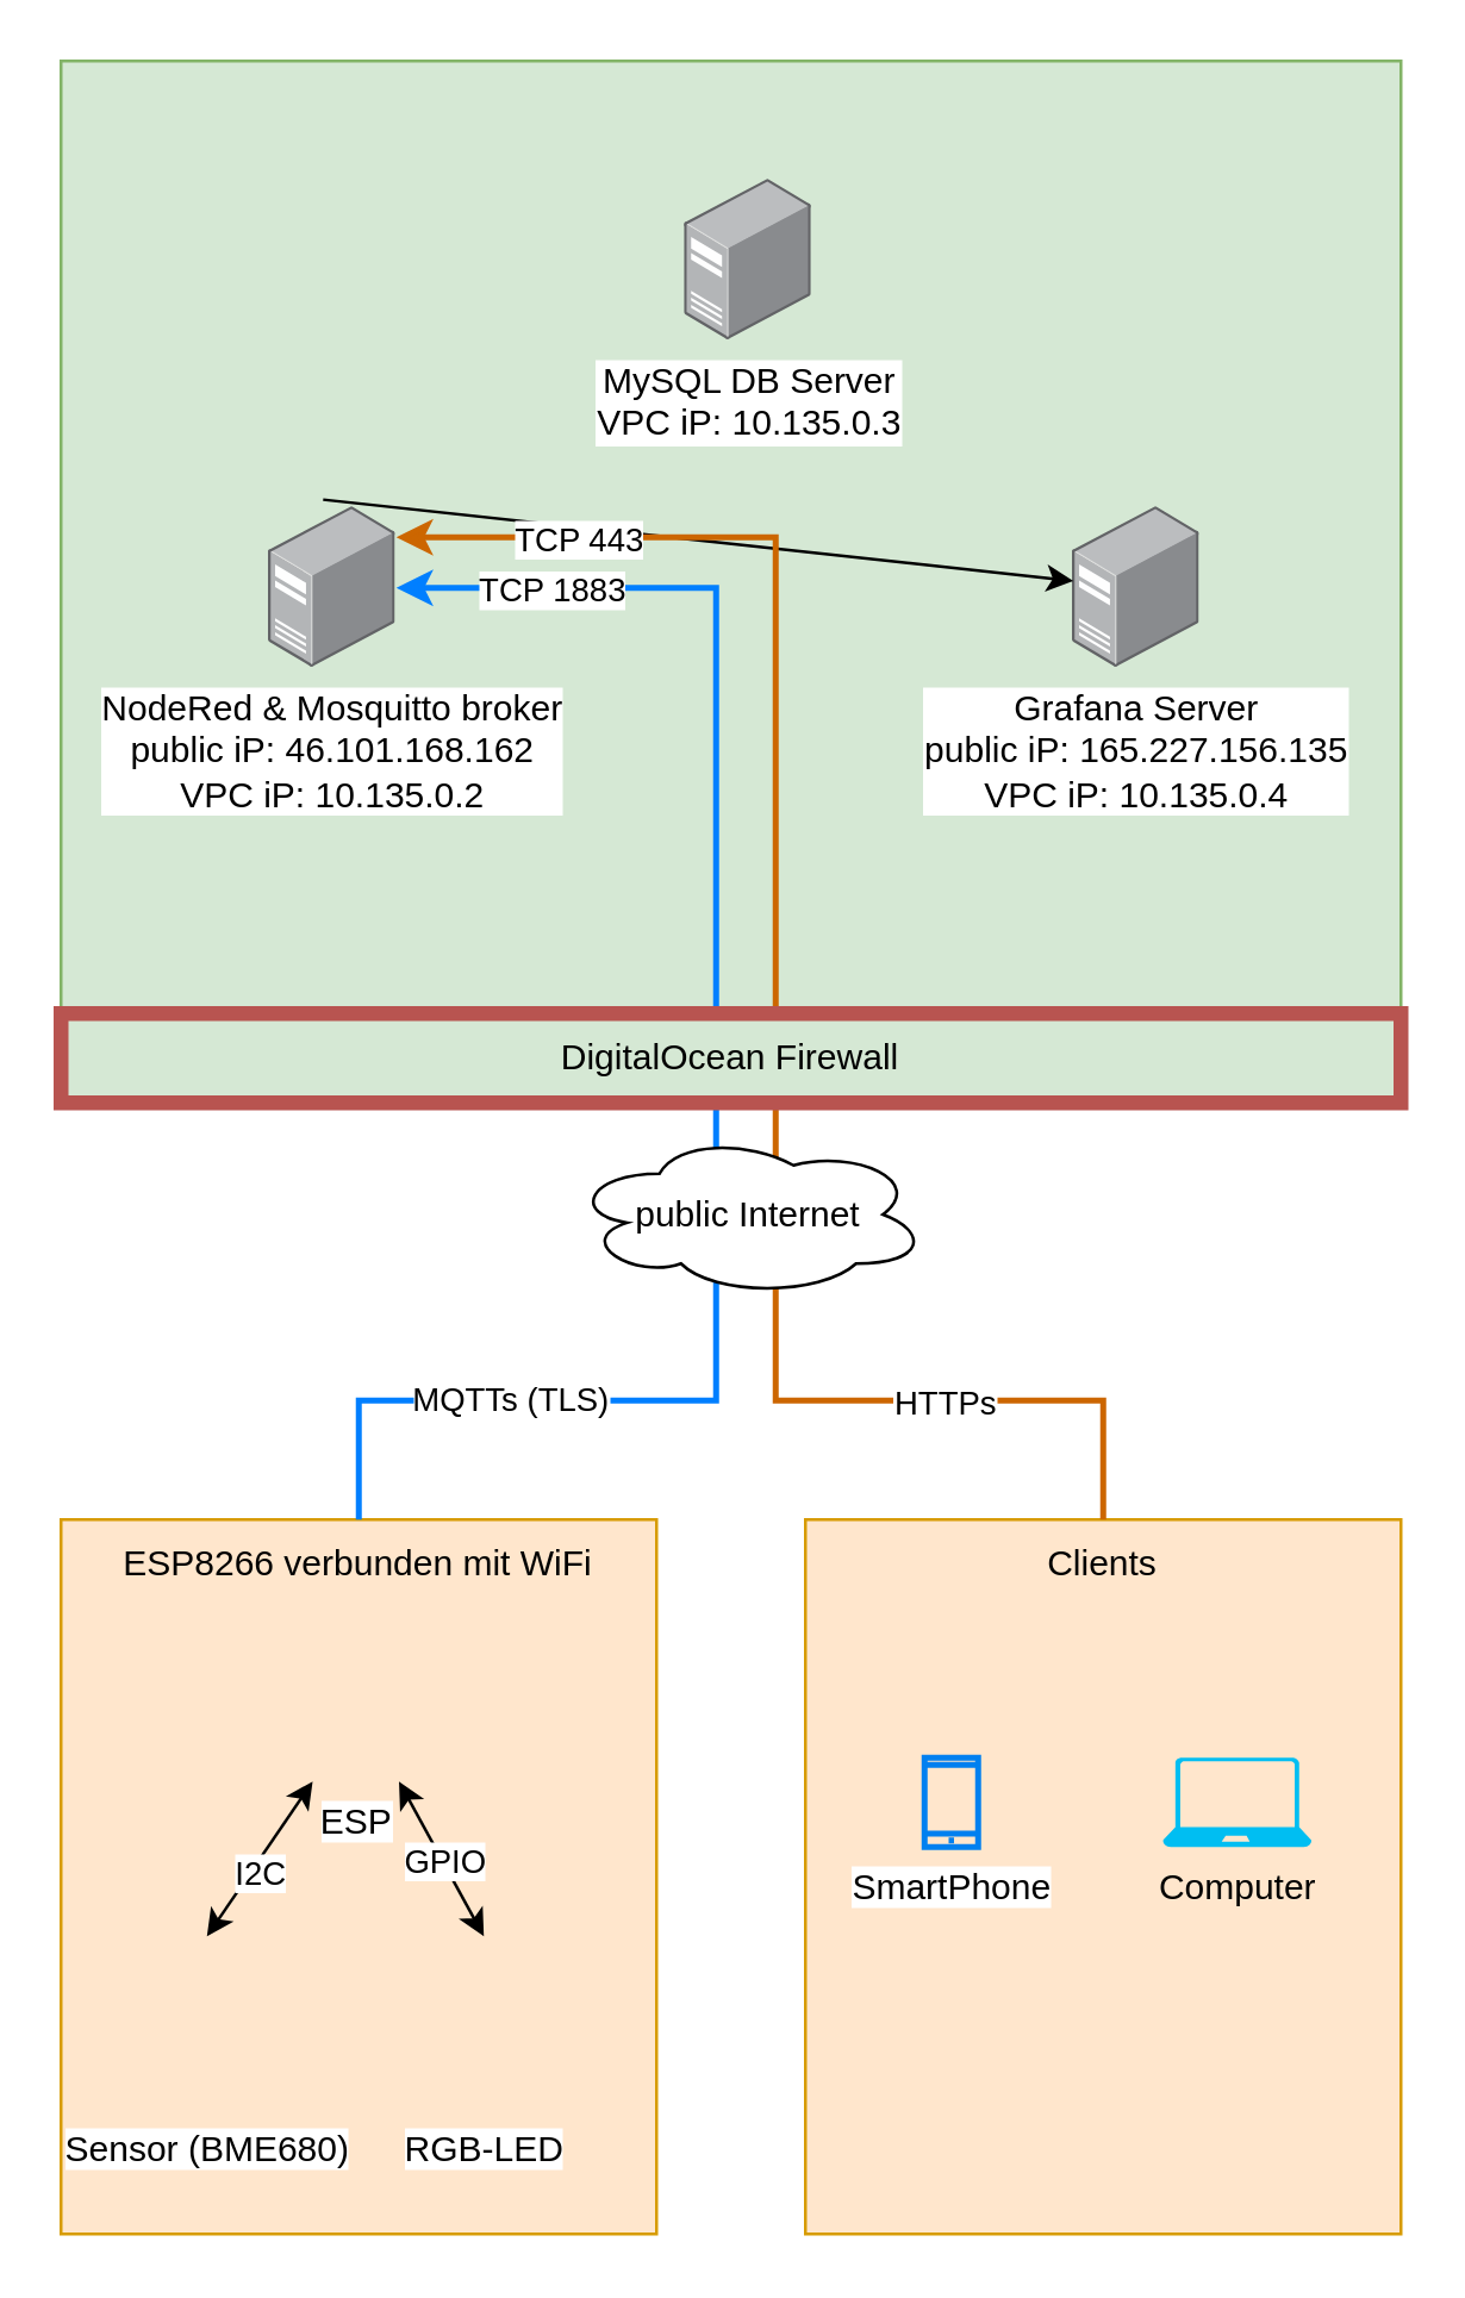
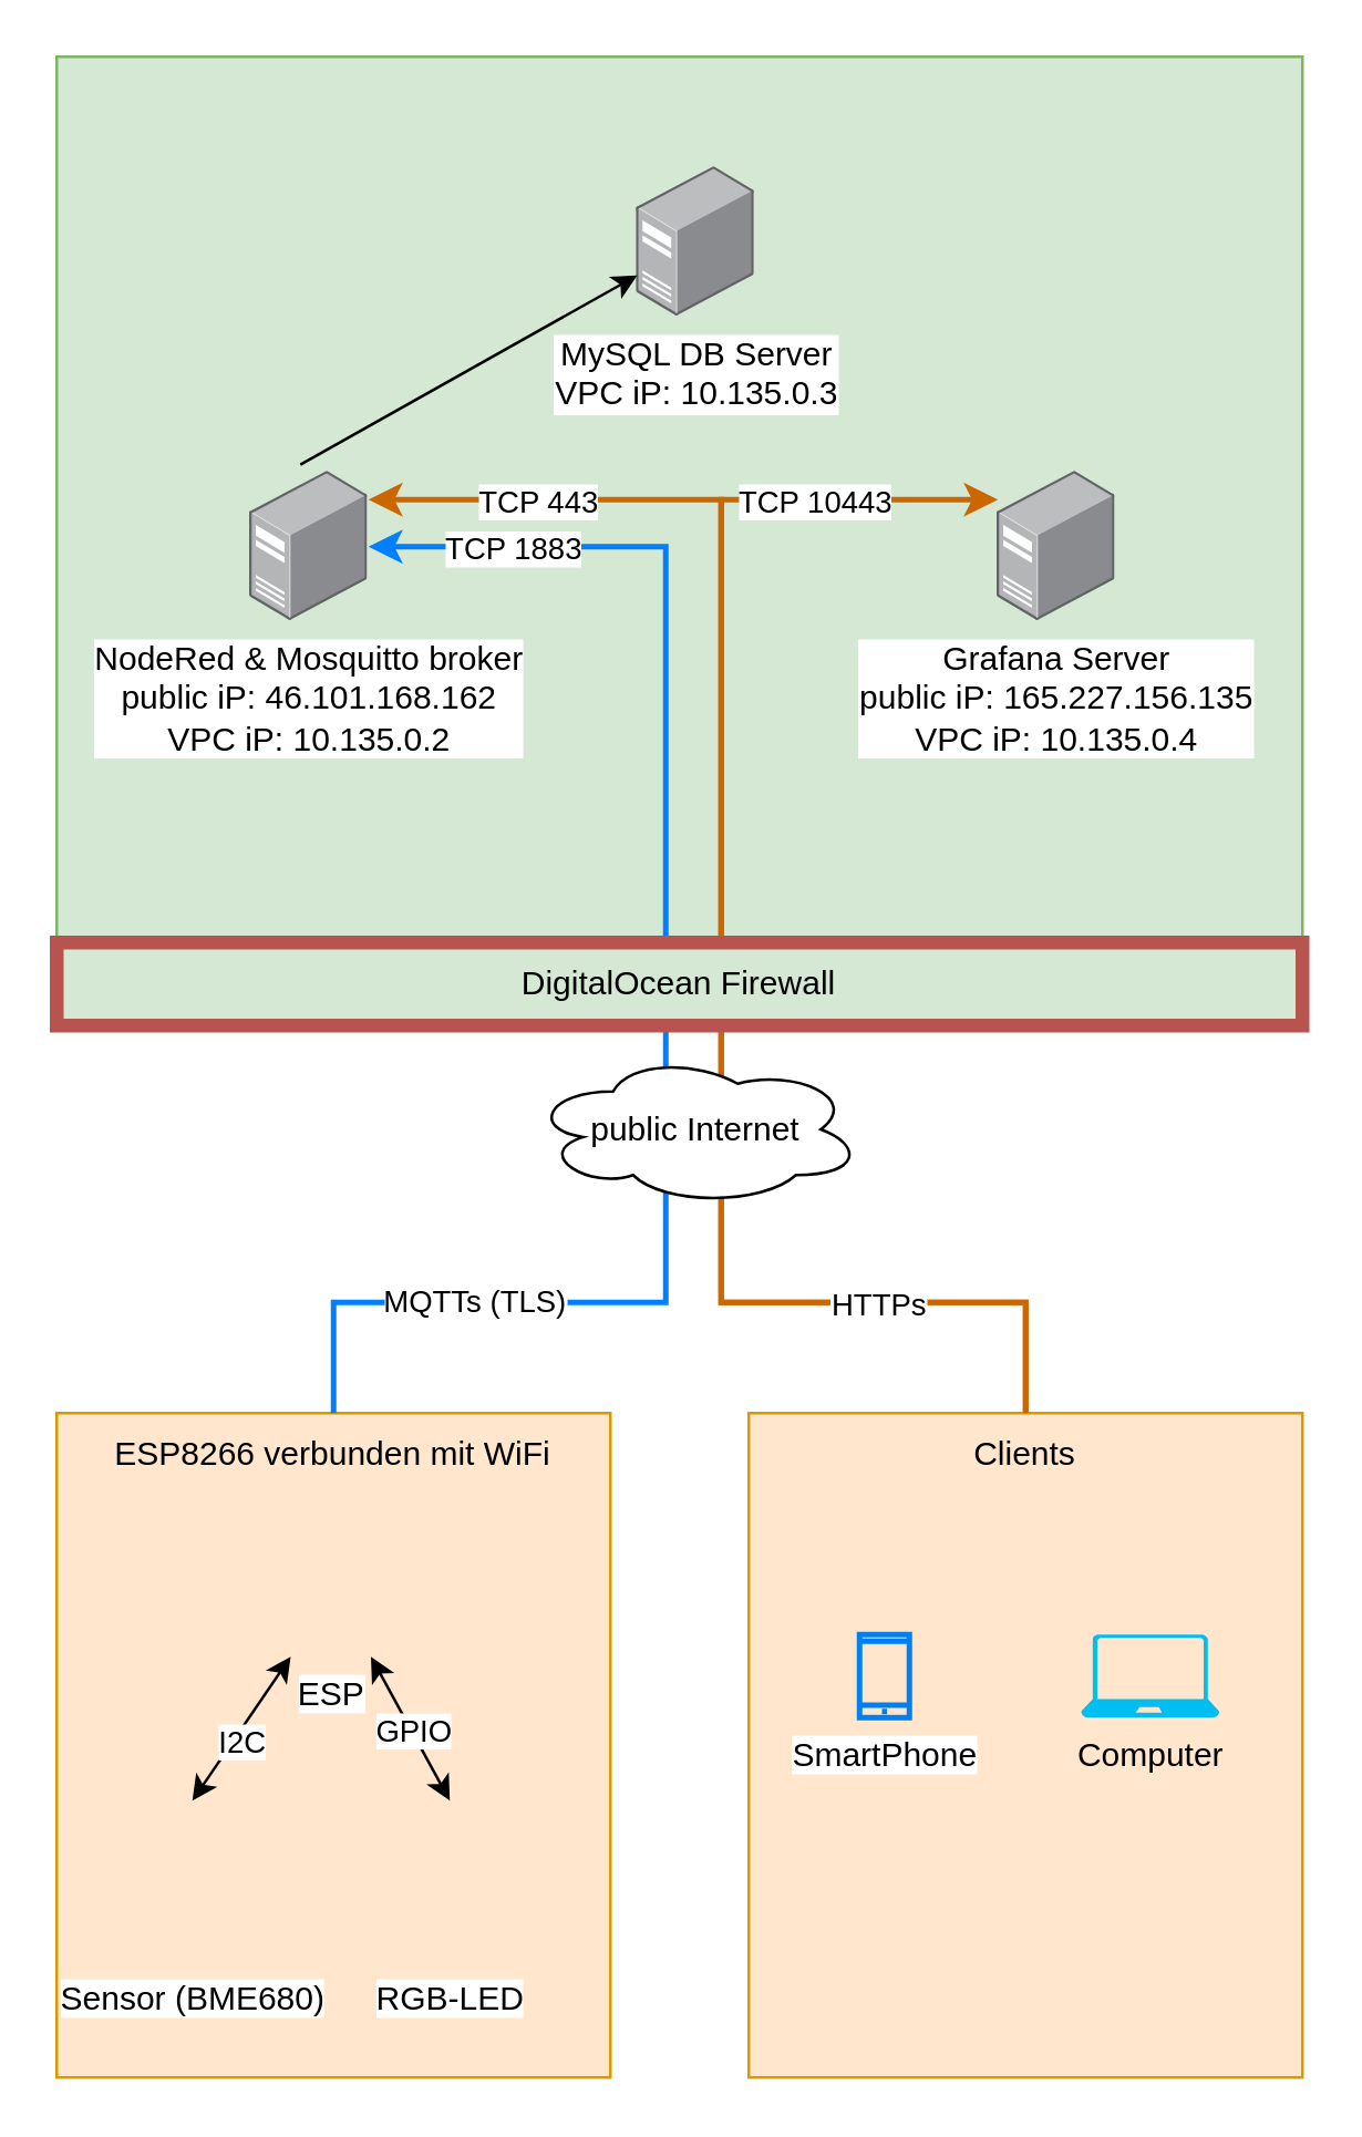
+ <mxCell id="6" style="edgeStyle=orthogonalEdgeStyle;rounded=0;orthogonalLoop=1;jettySize=auto;html=1;entryX=0.5;entryY=0;entryDx=0;entryDy=0;startArrow=classic;startFill=1;endArrow=none;endFill=0;strokeColor=#CC6600;strokeWidth=2;" edge="1" parent="1" source="8" target="22"><mxGeometry relative="1" as="geometry"><Array as="points"><mxPoint x="260" y="180" /><mxPoint x="260" y="470" /><mxPoint x="370" y="470" /></Array></mxGeometry></mxCell>
+ <mxCell id="7" value="TCP 10443" style="edgeLabel;html=1;align=center;verticalAlign=middle;resizable=0;points=[];" vertex="1" connectable="0" parent="6"><mxGeometry x="-0.752" relative="1" as="geometry"><mxPoint as="offset" /></mxGeometry></mxCell>
- <mxCell id="9" value="" style="endArrow=classic;startArrow=none;html=1;rounded=0;exitX=0.423;exitY=-0.049;exitDx=0;exitDy=0;exitPerimeter=0;startFill=0;" parent="1" source="5" target="8" edge="1"><mxGeometry width="50" height="50" relative="1" as="geometry"><mxPoint x="219.7" y="230" as="sourcePoint" /><mxPoint x="269.7" y="180" as="targetPoint" /></mxGeometry></mxCell>
+ <mxCell id="9" value="" style="endArrow=classic;startArrow=none;html=1;rounded=0;exitX=0.423;exitY=-0.049;exitDx=0;exitDy=0;exitPerimeter=0;startFill=0;" parent="1" source="5" target="4" edge="1"><mxGeometry width="50" height="50" relative="1" as="geometry"><mxPoint x="219.7" y="230" as="sourcePoint" /><mxPoint x="269.7" y="180" as="targetPoint" /></mxGeometry></mxCell>
